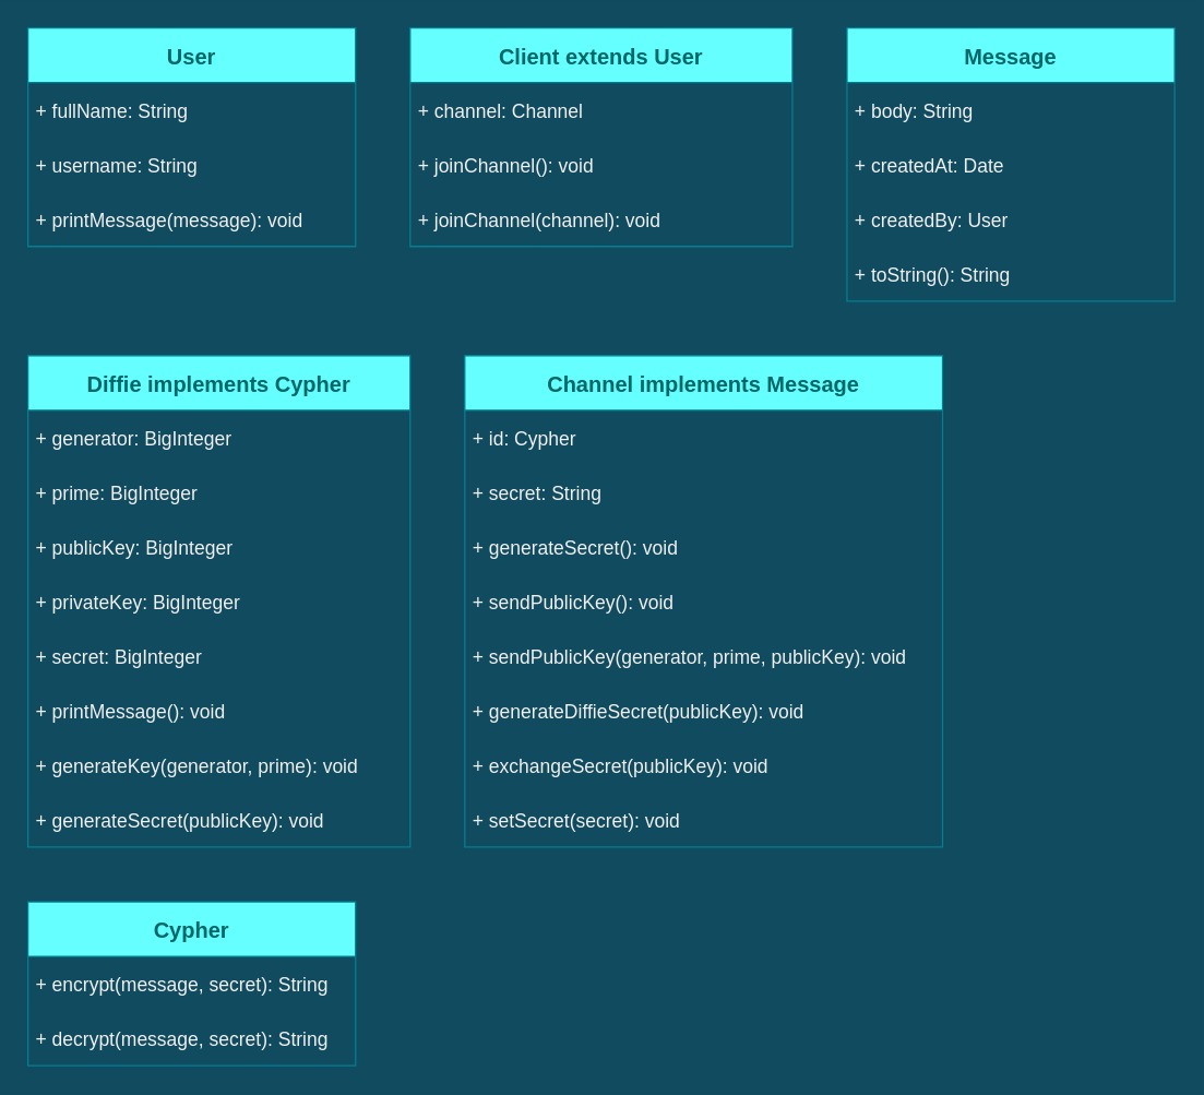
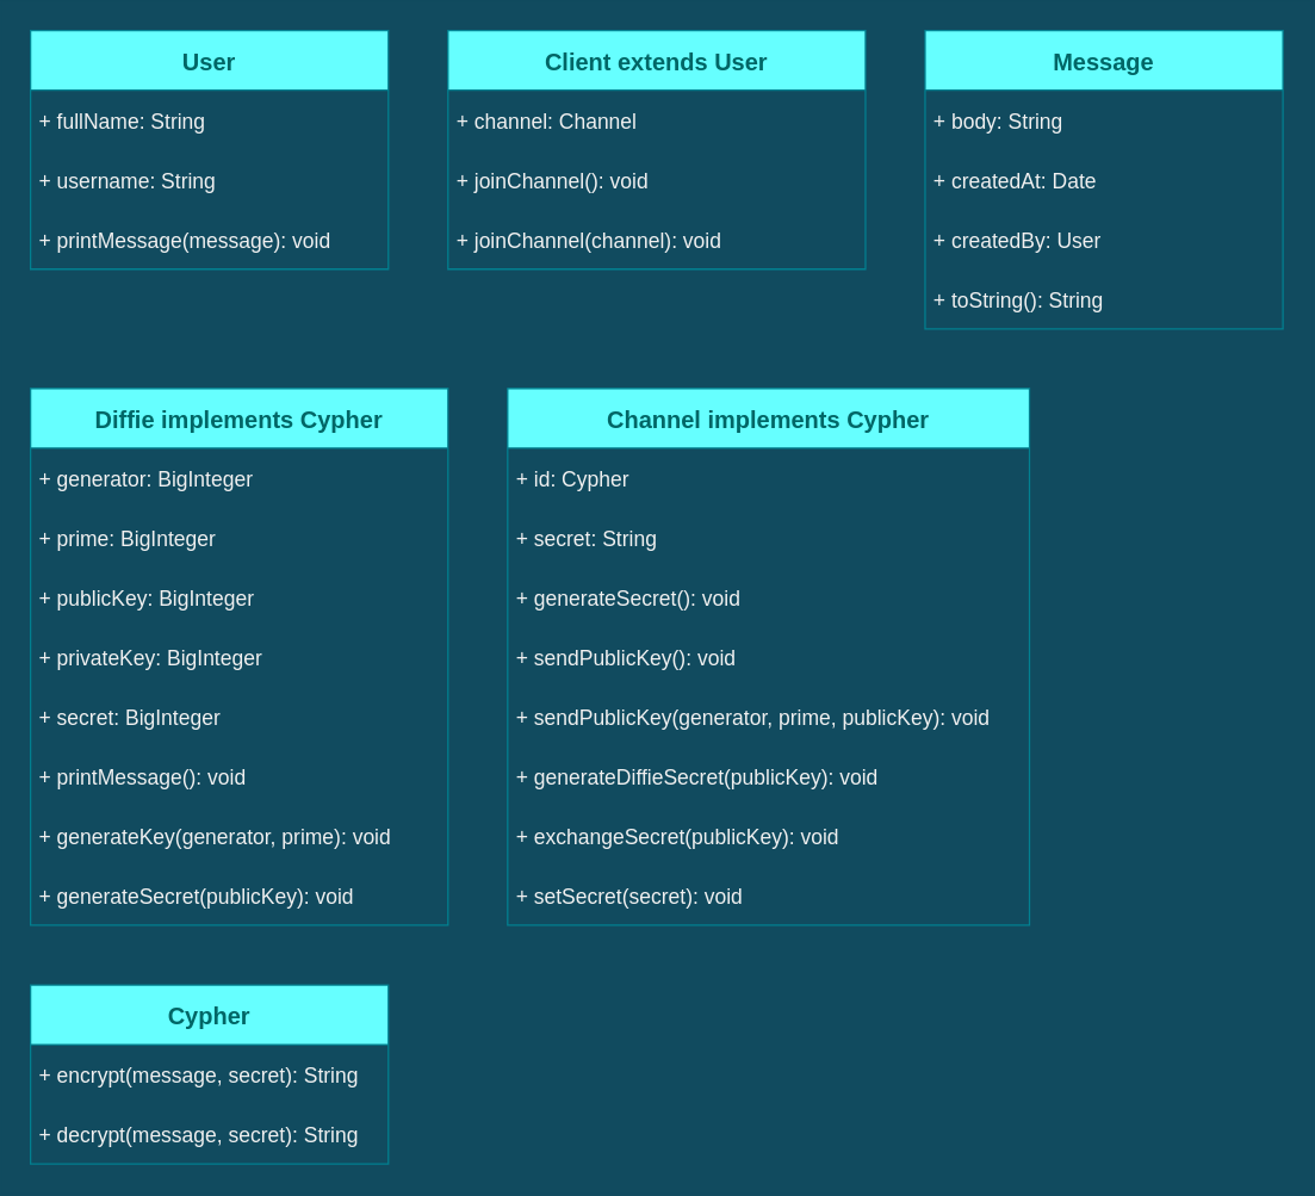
- <mxCell id="2" value="Channel implements Message" style="swimlane;fontStyle=1;align=center;verticalAlign=middle;childLayout=stackLayout;horizontal=1;startSize=40;horizontalStack=0;resizeParent=1;resizeParentMax=0;resizeLast=0;collapsible=1;marginBottom=0;rounded=0;sketch=0;strokeColor=#028090;fillColor=#66FFFF;fontColor=#006666;fontSize=16;" vertex="1" parent="1"><mxGeometry x="340" y="260" width="350" height="360" as="geometry" /></mxCell>
+ <mxCell id="2" value="Channel implements Cypher" style="swimlane;fontStyle=1;align=center;verticalAlign=middle;childLayout=stackLayout;horizontal=1;startSize=40;horizontalStack=0;resizeParent=1;resizeParentMax=0;resizeLast=0;collapsible=1;marginBottom=0;rounded=0;sketch=0;strokeColor=#028090;fillColor=#66FFFF;fontColor=#006666;fontSize=16;" vertex="1" parent="1"><mxGeometry x="340" y="260" width="350" height="360" as="geometry" /></mxCell>
